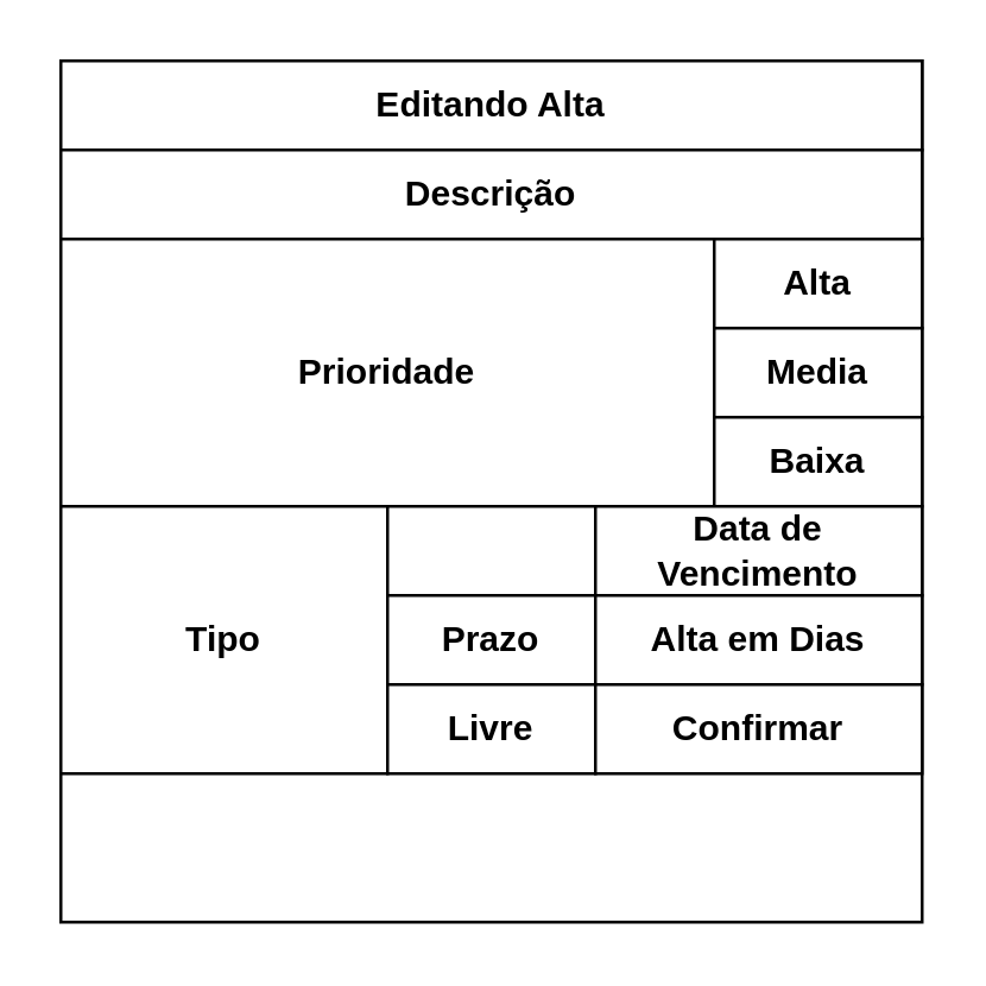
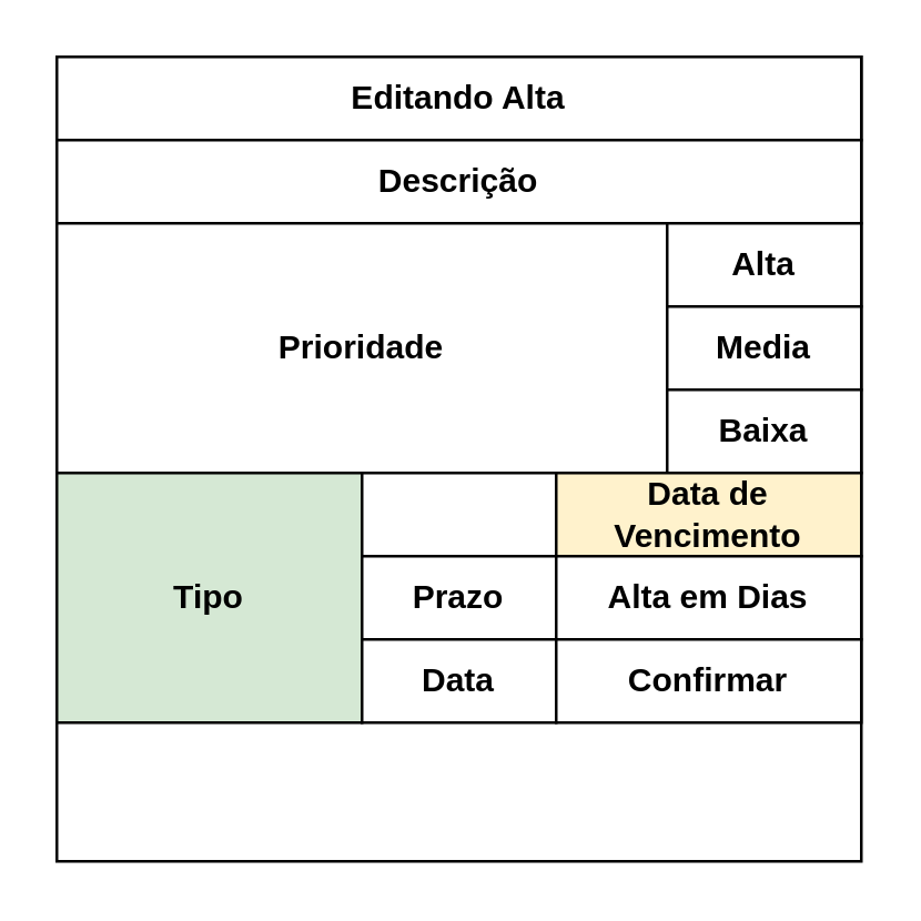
- <mxCell id="12" value="&lt;b&gt;Data de Vencimento&lt;/b&gt;" style="rounded=0;whiteSpace=wrap;html=1;" vertex="1" parent="1"><mxGeometry x="200" y="170" width="110" height="30" as="geometry" /></mxCell>
+ <mxCell id="12" value="&lt;b&gt;Data de Vencimento&lt;/b&gt;" style="rounded=0;whiteSpace=wrap;html=1;fillColor=#fff2cc;" vertex="1" parent="1"><mxGeometry x="200" y="170" width="110" height="30" as="geometry" /></mxCell>
- <mxCell id="9" value="&lt;b&gt;Tipo&lt;/b&gt;" style="rounded=0;whiteSpace=wrap;html=1;" vertex="1" parent="1"><mxGeometry x="20" y="170" width="110" height="90" as="geometry" /></mxCell>
+ <mxCell id="9" value="&lt;b&gt;Tipo&lt;/b&gt;" style="rounded=0;whiteSpace=wrap;html=1;fillColor=#d5e8d4;" vertex="1" parent="1"><mxGeometry x="20" y="170" width="110" height="90" as="geometry" /></mxCell>
- <mxCell id="11" value="&lt;b&gt;Livre&lt;/b&gt;" style="rounded=0;whiteSpace=wrap;html=1;" vertex="1" parent="1"><mxGeometry x="130" y="230" width="70" height="30" as="geometry" /></mxCell>
+ <mxCell id="11" value="&lt;b&gt;Data&lt;/b&gt;" style="rounded=0;whiteSpace=wrap;html=1;" vertex="1" parent="1"><mxGeometry x="130" y="230" width="70" height="30" as="geometry" /></mxCell>
